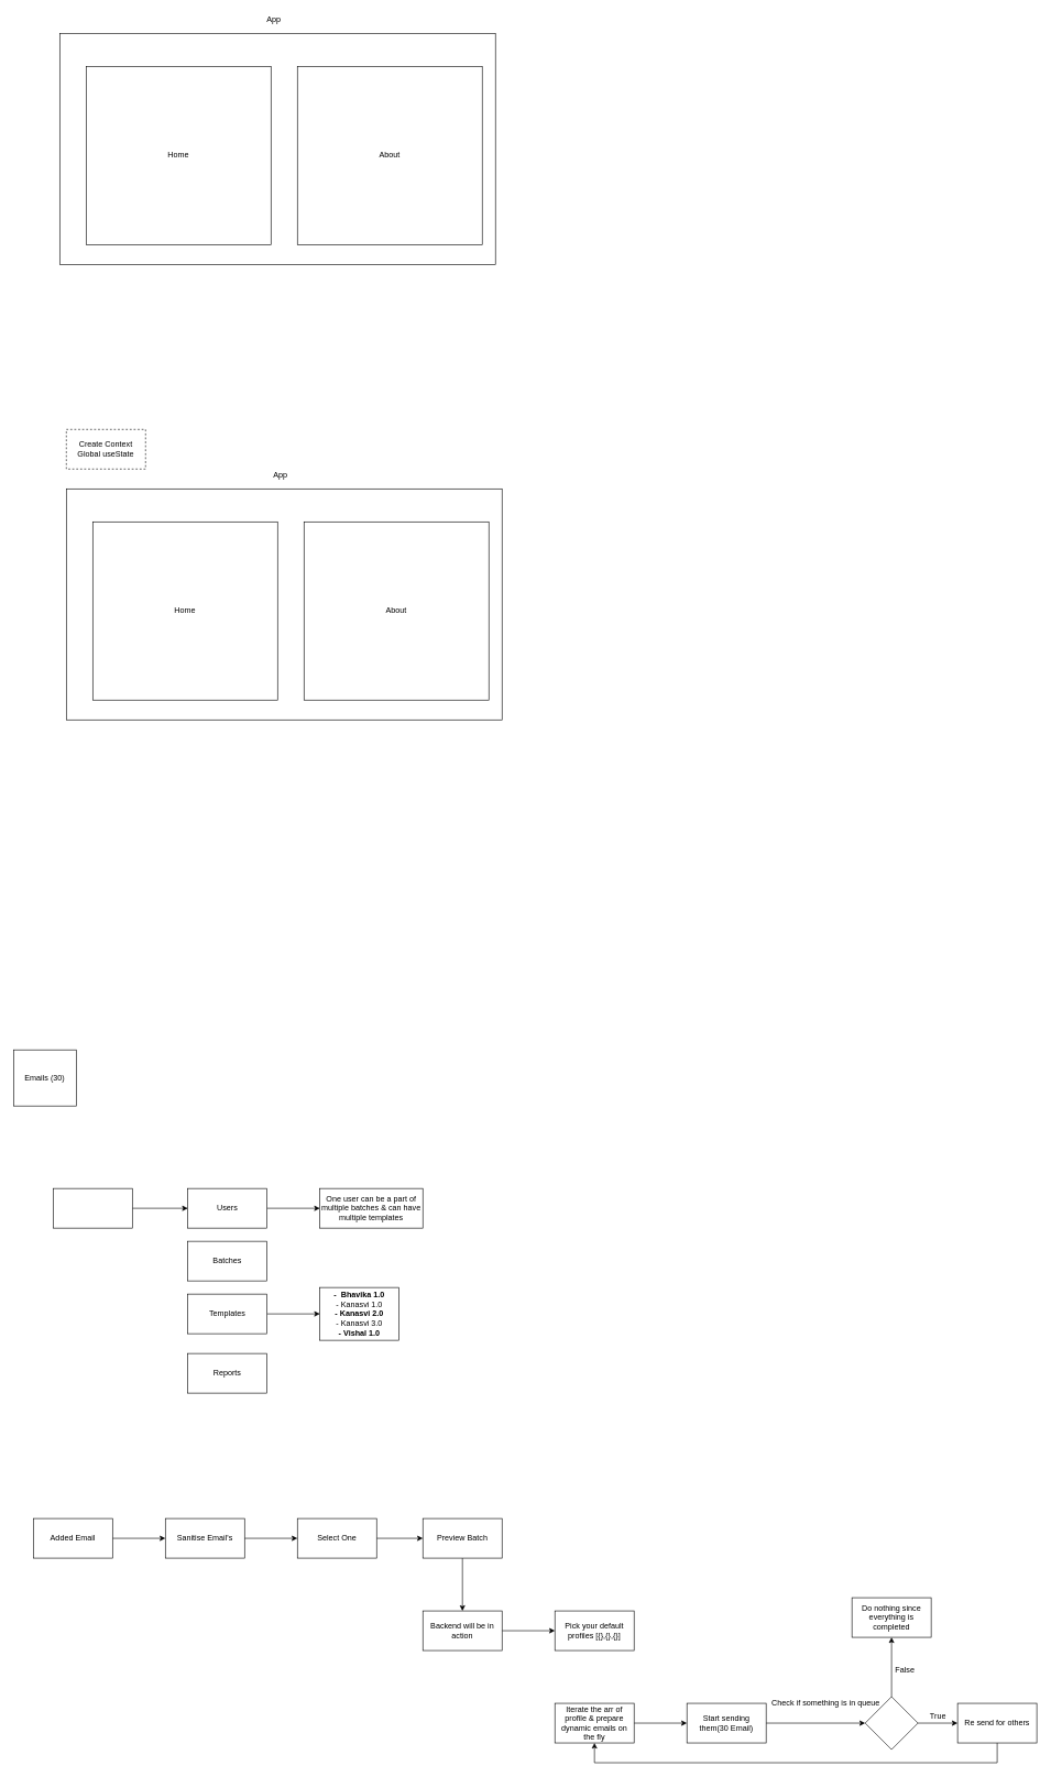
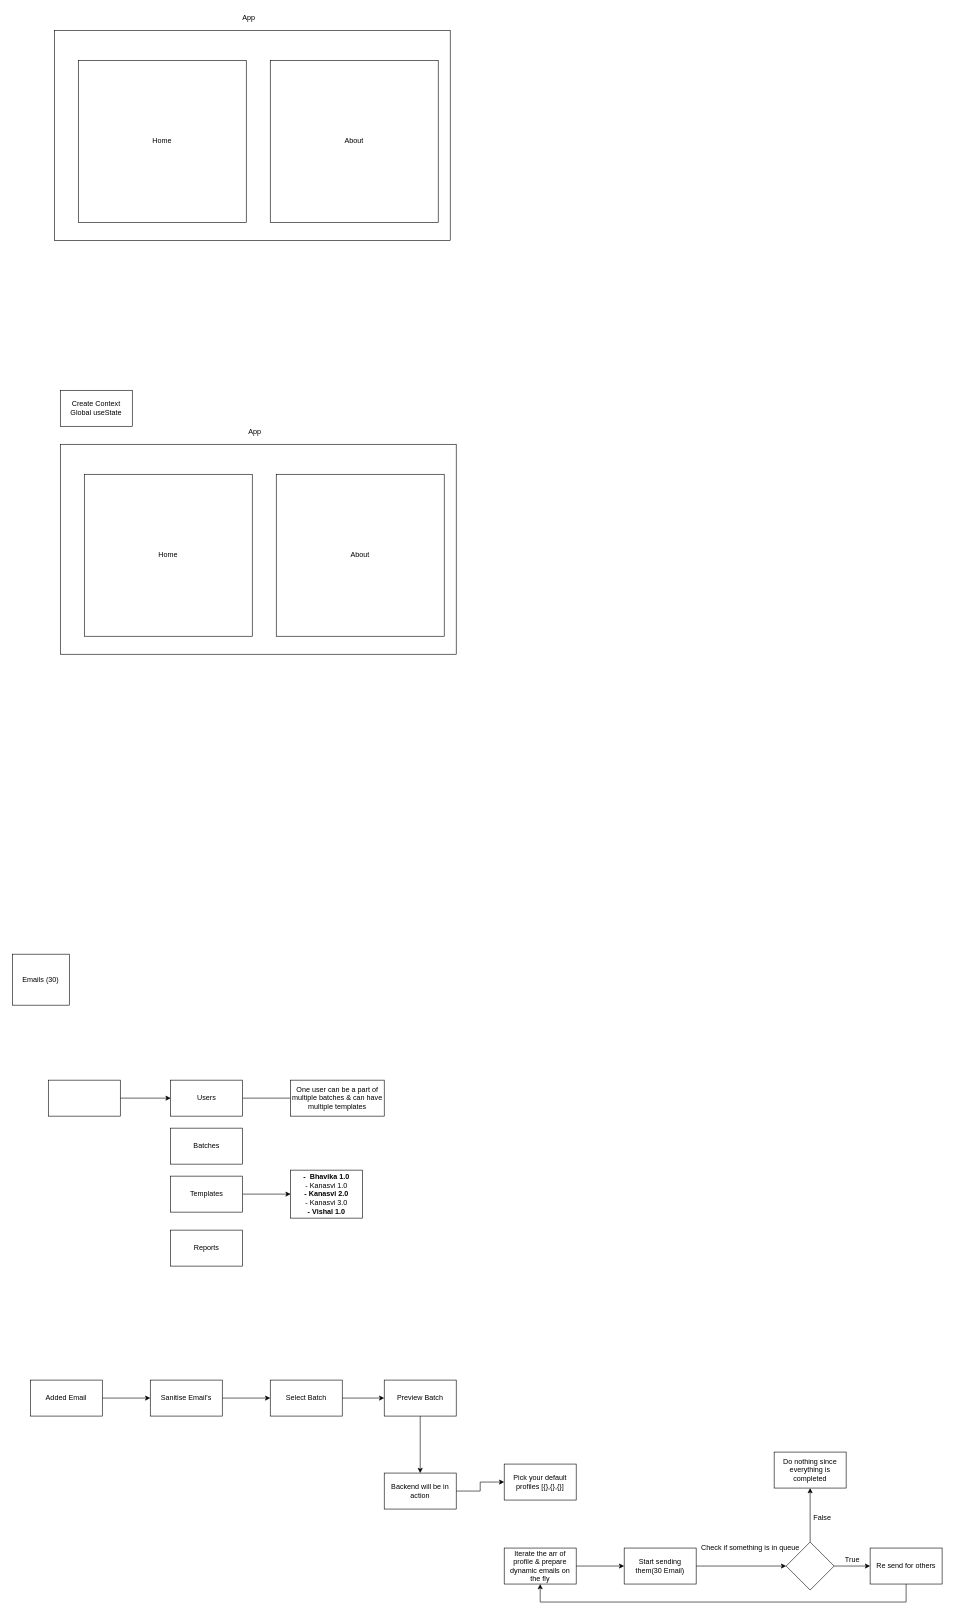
- <mxCell id="10" value="Create Context&lt;br&gt;Global useState" style="rounded=0;whiteSpace=wrap;html=1;dashed=1;" parent="1" vertex="1"><mxGeometry x="100" y="650" width="120" height="60" as="geometry" /></mxCell>
+ <mxCell id="10" value="Create Context&lt;br&gt;Global useState" style="rounded=0;whiteSpace=wrap;html=1;" parent="1" vertex="1"><mxGeometry x="100" y="650" width="120" height="60" as="geometry" /></mxCell>
- <mxCell id="14" value="" style="edgeStyle=orthogonalEdgeStyle;rounded=0;orthogonalLoop=1;jettySize=auto;html=1;" edge="1" parent="1" source="15" target="20"><mxGeometry relative="1" as="geometry" /></mxCell>
+ <mxCell id="14" value="" style="edgeStyle=orthogonalEdgeStyle;rounded=0;orthogonalLoop=1;jettySize=auto;html=1;endArrow=none;" edge="1" parent="1" source="15" target="20"><mxGeometry relative="1" as="geometry" /></mxCell>
- <mxCell id="27" value="Select One" style="whiteSpace=wrap;html=1;rounded=0;" vertex="1" parent="1"><mxGeometry x="450" y="2300" width="120" height="60" as="geometry" /></mxCell>
+ <mxCell id="27" value="Select Batch" style="whiteSpace=wrap;html=1;rounded=0;" vertex="1" parent="1"><mxGeometry x="450" y="2300" width="120" height="60" as="geometry" /></mxCell>
- <mxCell id="31" value="Backend will be in action" style="whiteSpace=wrap;html=1;rounded=0;" vertex="1" parent="1"><mxGeometry x="640" y="2440" width="120" height="60" as="geometry" /></mxCell>
+ <mxCell id="31" value="Backend will be in action" style="whiteSpace=wrap;html=1;rounded=0;" vertex="1" parent="1"><mxGeometry x="640" y="2455" width="120" height="60" as="geometry" /></mxCell>
